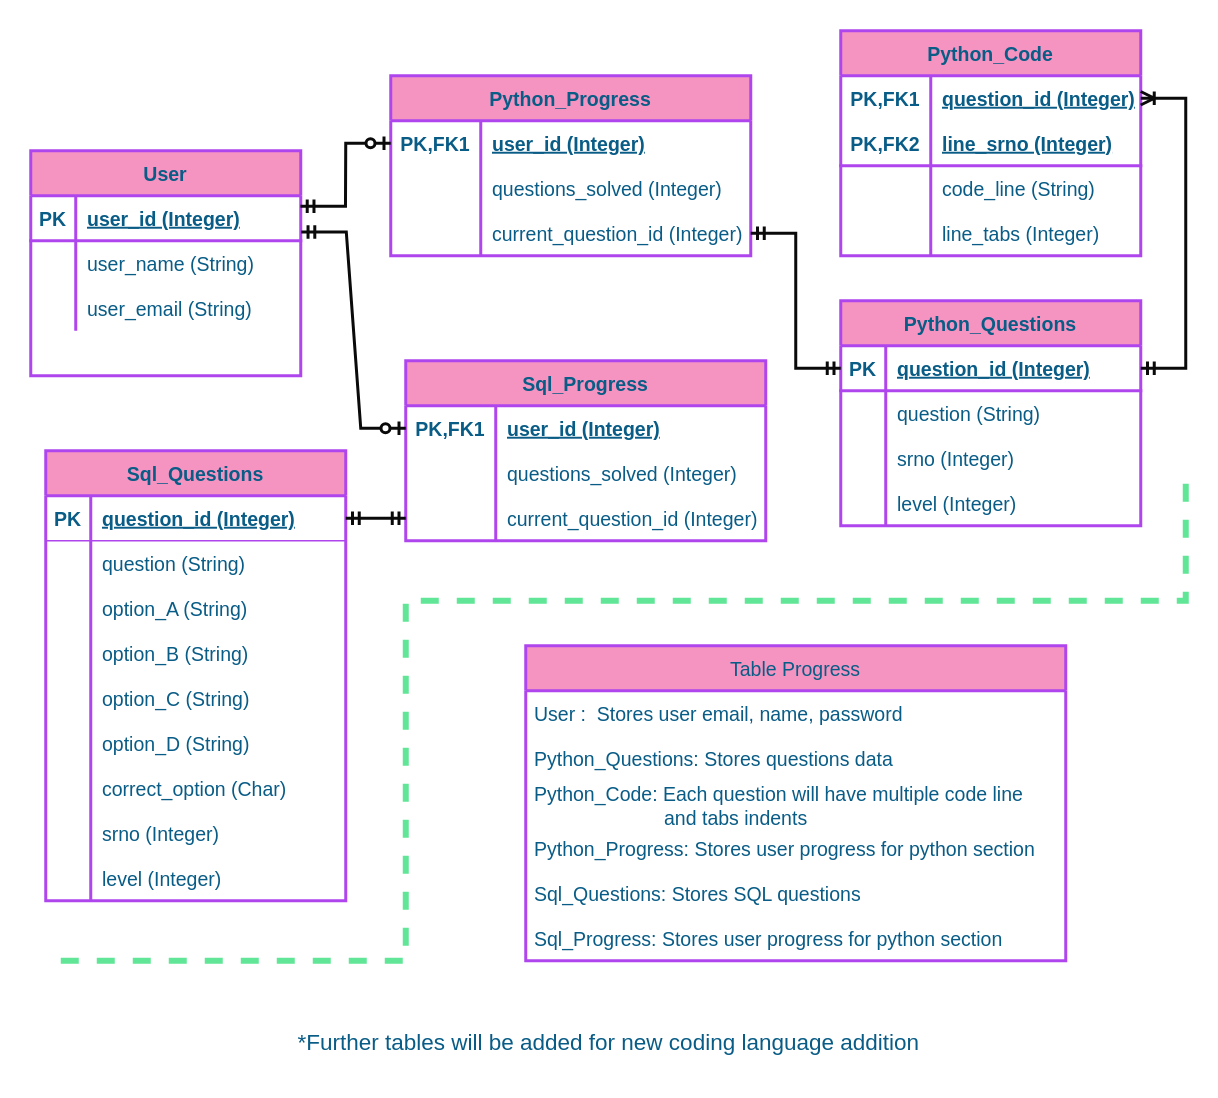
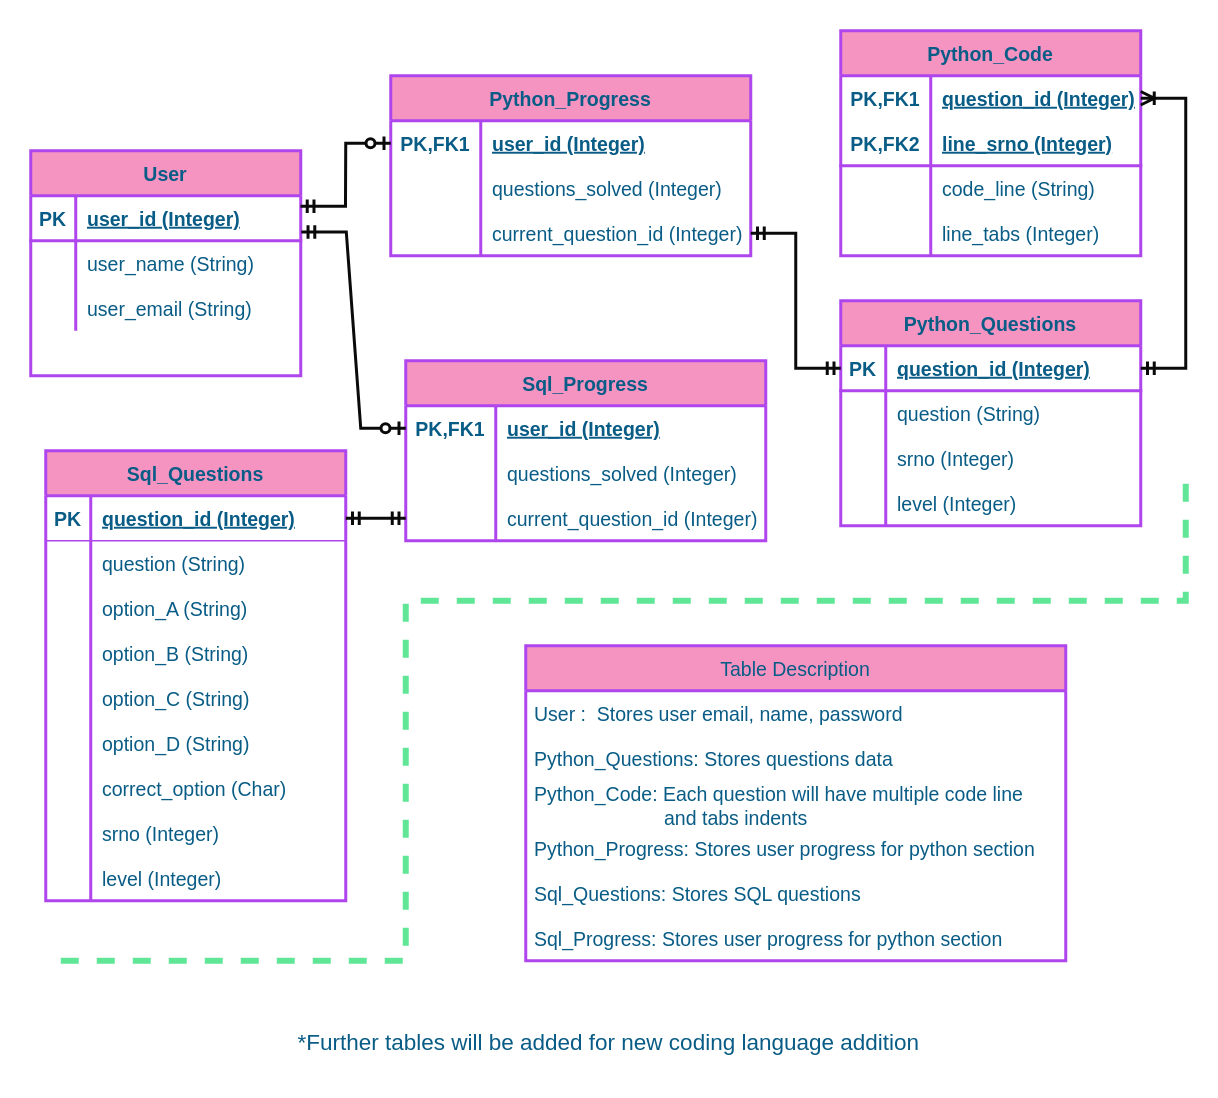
- <mxCell id="93" value="Table Progress" style="swimlane;fontStyle=0;childLayout=stackLayout;horizontal=1;startSize=30;horizontalStack=0;resizeParent=1;resizeParentMax=0;resizeLast=0;collapsible=1;marginBottom=0;fillColor=#F694C1;strokeColor=#AF45ED;fontColor=#095C86;strokeWidth=2;fontSize=13;" vertex="1" parent="1"><mxGeometry x="350" y="430" width="360" height="210" as="geometry" /></mxCell>
+ <mxCell id="93" value="Table Description" style="swimlane;fontStyle=0;childLayout=stackLayout;horizontal=1;startSize=30;horizontalStack=0;resizeParent=1;resizeParentMax=0;resizeLast=0;collapsible=1;marginBottom=0;fillColor=#F694C1;strokeColor=#AF45ED;fontColor=#095C86;strokeWidth=2;fontSize=13;" vertex="1" parent="1"><mxGeometry x="350" y="430" width="360" height="210" as="geometry" /></mxCell>
